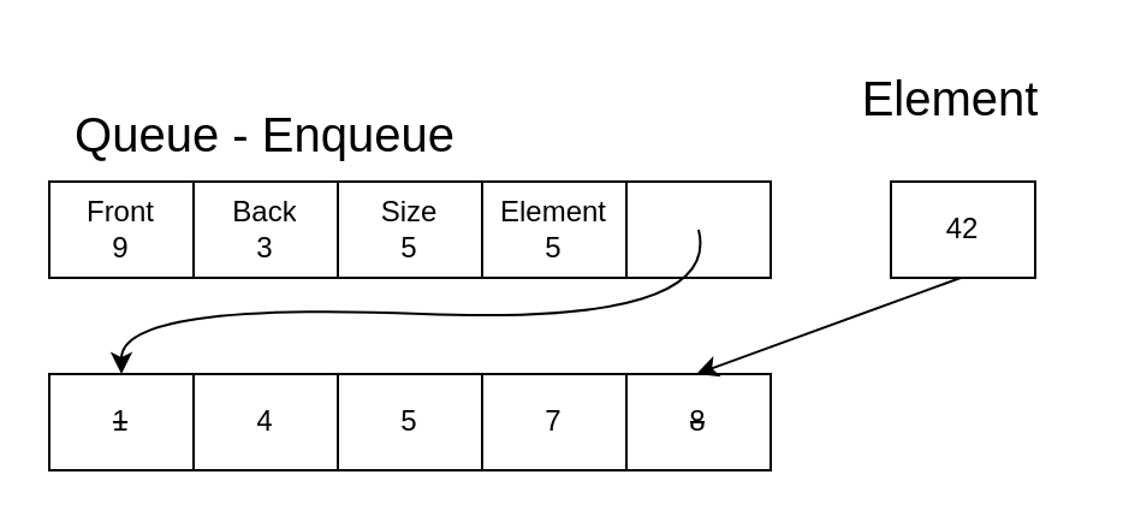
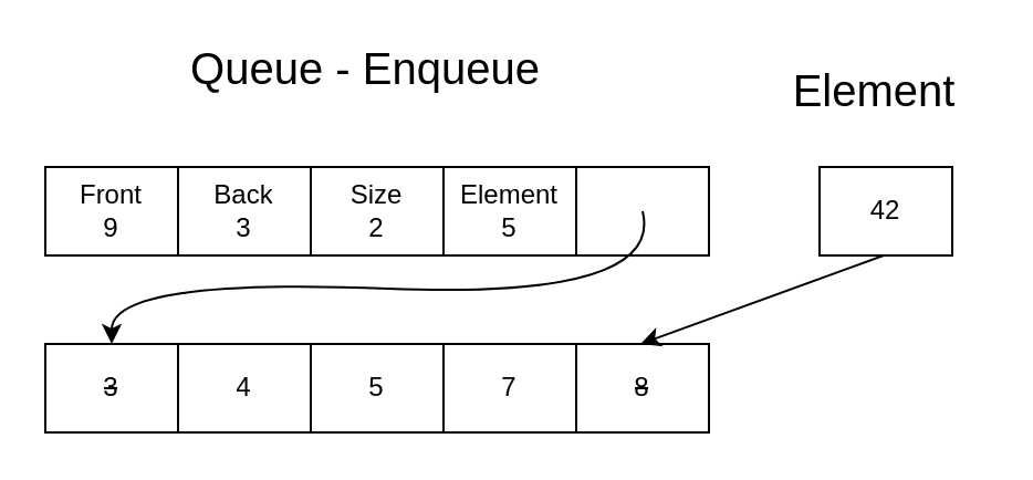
- <mxCell id="9" value="&lt;font style=&quot;font-size: 20px;&quot;&gt;Queue - Enqueue&lt;br&gt;&lt;/font&gt;" style="text;html=1;strokeColor=none;fillColor=none;align=center;verticalAlign=middle;whiteSpace=wrap;rounded=0;" vertex="1" parent="1"><mxGeometry x="20" width="180" height="40" as="geometry" y="35" /></mxCell>
+ <mxCell id="9" value="&lt;font style=&quot;font-size: 20px;&quot;&gt;Queue - Enqueue&lt;br&gt;&lt;/font&gt;" style="text;html=1;strokeColor=none;fillColor=none;align=center;verticalAlign=middle;whiteSpace=wrap;rounded=0;" vertex="1" parent="1"><mxGeometry x="75" y="10" width="180" height="40" as="geometry" /></mxCell>
- <mxCell id="6" value="&lt;div&gt;Size&lt;/div&gt;5" style="shape=partialRectangle;html=1;whiteSpace=wrap;connectable=0;strokeColor=inherit;overflow=hidden;fillColor=none;top=0;left=0;bottom=0;right=0;pointerEvents=1;" vertex="1" parent="3"><mxGeometry x="120" width="60" height="40" as="geometry"><mxRectangle width="60" height="40" as="alternateBounds" /></mxGeometry></mxCell>
+ <mxCell id="6" value="&lt;div&gt;Size&lt;/div&gt;2" style="shape=partialRectangle;html=1;whiteSpace=wrap;connectable=0;strokeColor=inherit;overflow=hidden;fillColor=none;top=0;left=0;bottom=0;right=0;pointerEvents=1;" vertex="1" parent="3"><mxGeometry x="120" width="60" height="40" as="geometry"><mxRectangle width="60" height="40" as="alternateBounds" /></mxGeometry></mxCell>
- <mxCell id="12" value="&lt;strike&gt;1&lt;/strike&gt;" style="shape=partialRectangle;html=1;whiteSpace=wrap;connectable=0;strokeColor=inherit;overflow=hidden;fillColor=none;top=0;left=0;bottom=0;right=0;pointerEvents=1;" vertex="1" parent="11"><mxGeometry width="60" height="40" as="geometry"><mxRectangle width="60" height="40" as="alternateBounds" /></mxGeometry></mxCell>
+ <mxCell id="12" value="&lt;strike&gt;3&lt;/strike&gt;" style="shape=partialRectangle;html=1;whiteSpace=wrap;connectable=0;strokeColor=inherit;overflow=hidden;fillColor=none;top=0;left=0;bottom=0;right=0;pointerEvents=1;" vertex="1" parent="11"><mxGeometry width="60" height="40" as="geometry"><mxRectangle width="60" height="40" as="alternateBounds" /></mxGeometry></mxCell>
